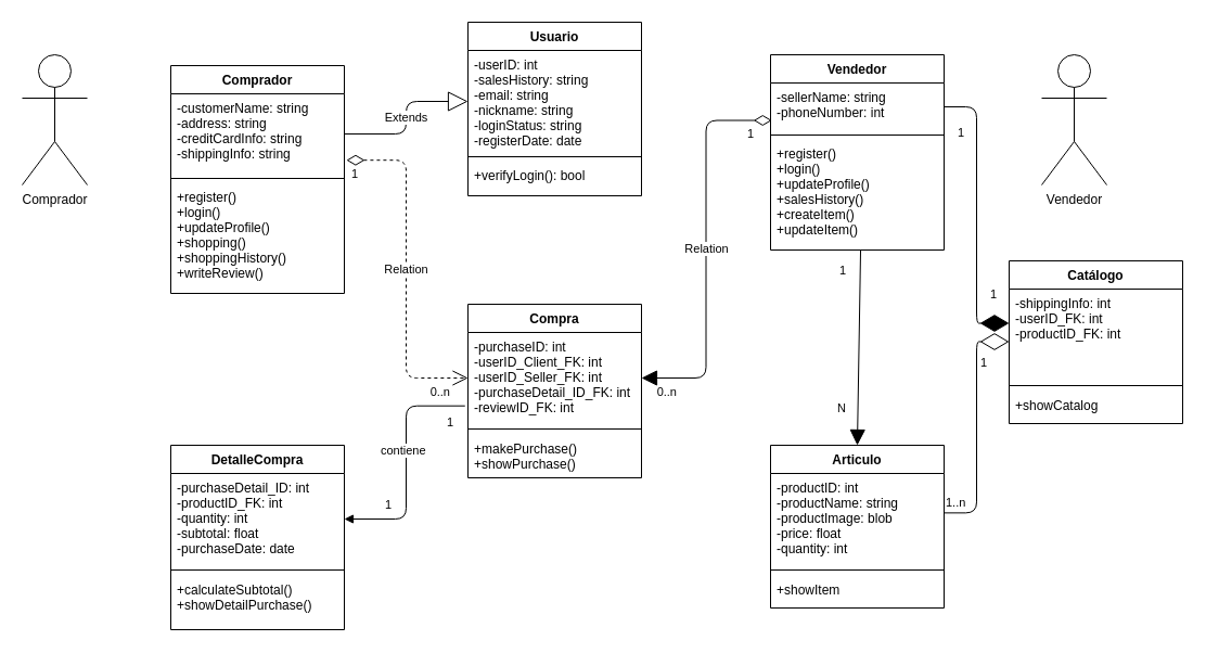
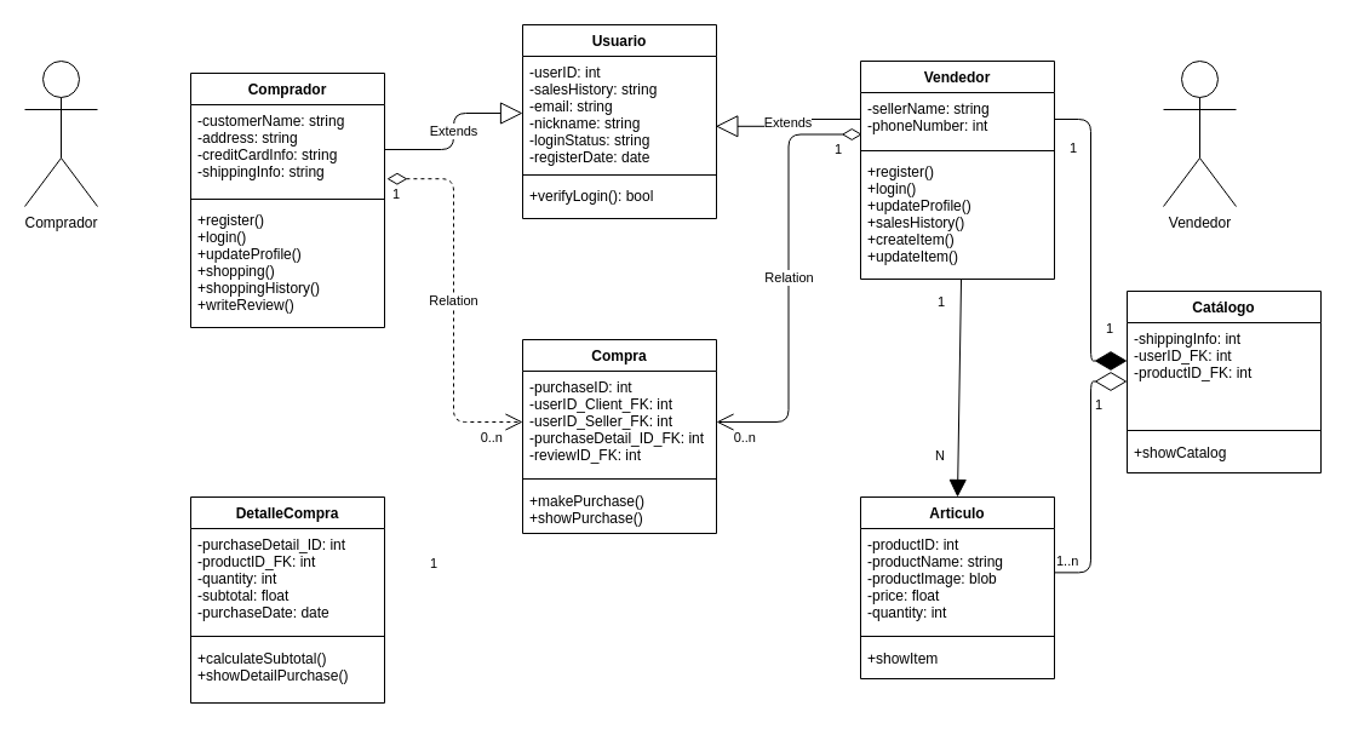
+ <mxCell id="17" value="Extends" style="endArrow=block;endSize=16;endFill=0;html=1;entryX=0.996;entryY=0.615;entryDx=0;entryDy=0;entryPerimeter=0;exitX=0;exitY=0.5;exitDx=0;exitDy=0;edgeStyle=elbowEdgeStyle;" parent="1" source="9" target="13" edge="1"><mxGeometry width="160" relative="1" as="geometry"><mxPoint x="330" y="330" as="sourcePoint" /><mxPoint x="490" y="330" as="targetPoint" /></mxGeometry></mxCell>
- <mxCell id="30" value="Relation" style="endArrow=block;html=1;endSize=12;startArrow=diamondThin;startSize=14;startFill=0;edgeStyle=orthogonalEdgeStyle;entryX=1;entryY=0.5;entryDx=0;entryDy=0;exitX=0.008;exitY=0.784;exitDx=0;exitDy=0;exitPerimeter=0;" parent="1" source="9" target="19" edge="1"><mxGeometry relative="1" as="geometry"><mxPoint x="510" y="270" as="sourcePoint" /><mxPoint x="670" y="270" as="targetPoint" /></mxGeometry></mxCell>
+ <mxCell id="30" value="Relation" style="endArrow=open;html=1;endSize=12;startArrow=diamondThin;startSize=14;startFill=0;edgeStyle=orthogonalEdgeStyle;entryX=1;entryY=0.5;entryDx=0;entryDy=0;exitX=0.008;exitY=0.784;exitDx=0;exitDy=0;exitPerimeter=0;" parent="1" source="9" target="19" edge="1"><mxGeometry relative="1" as="geometry"><mxPoint x="510" y="270" as="sourcePoint" /><mxPoint x="670" y="270" as="targetPoint" /></mxGeometry></mxCell>
- <mxCell id="40" value="contiene" style="endArrow=block;endFill=1;html=1;edgeStyle=orthogonalEdgeStyle;align=left;verticalAlign=top;exitX=-0.017;exitY=0.806;exitDx=0;exitDy=0;exitPerimeter=0;" parent="1" source="19" target="27" edge="1"><mxGeometry x="-0.227" y="-25" relative="1" as="geometry"><mxPoint x="410" y="510" as="sourcePoint" /><mxPoint y="510" as="targetPoint" x="570" /><mxPoint as="offset" /></mxGeometry></mxCell>
- <mxCell id="41" value="1" style="edgeLabel;resizable=0;html=1;align=left;verticalAlign=bottom;" parent="40" connectable="0" vertex="1"><mxGeometry x="-1" relative="1" as="geometry"><mxPoint x="-18" y="23" as="offset" /></mxGeometry></mxCell>
